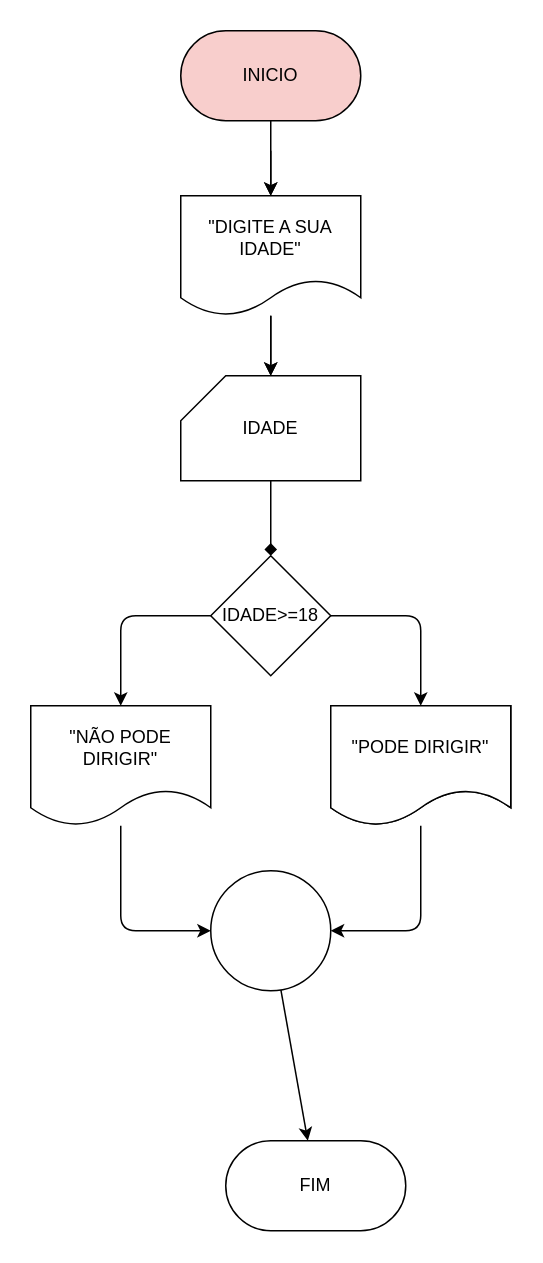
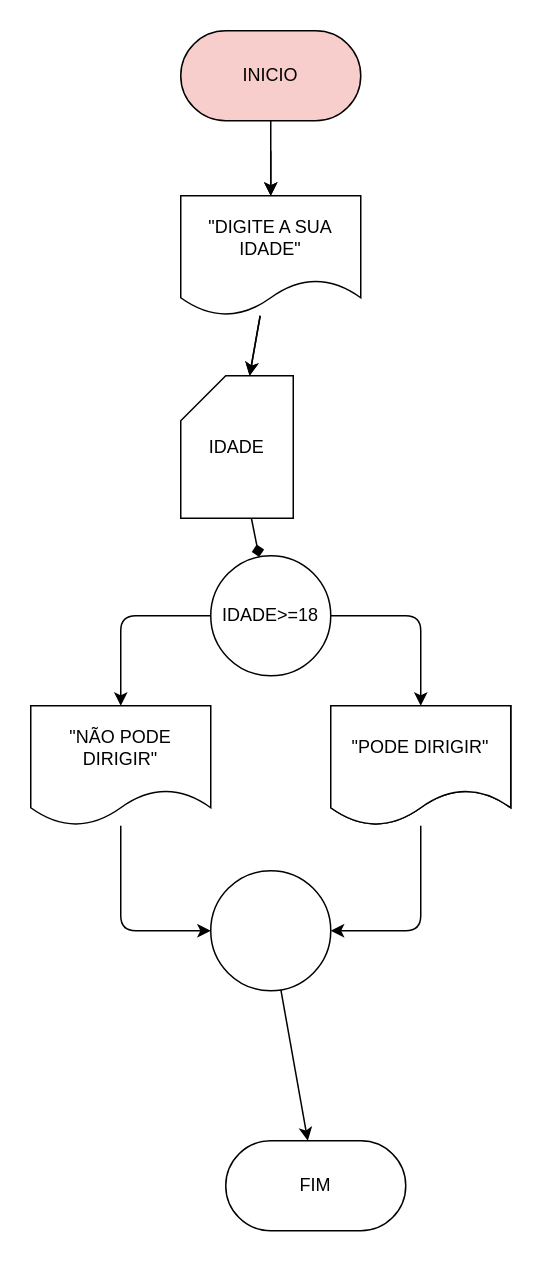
- <mxCell id="7" value="IDADE" style="shape=card;whiteSpace=wrap;html=1;" parent="1" vertex="1"><mxGeometry x="120" y="250" width="120" height="70" as="geometry" /></mxCell>
+ <mxCell id="7" value="IDADE" style="shape=card;whiteSpace=wrap;html=1;" parent="1" vertex="1"><mxGeometry x="120" y="250" width="75" height="95" as="geometry" /></mxCell>
- <mxCell id="12" value="IDADE&amp;gt;=18" style="rhombus;whiteSpace=wrap;html=1;" parent="1" vertex="1"><mxGeometry x="140" y="370" width="80" height="80" as="geometry" /></mxCell>
+ <mxCell id="12" value="IDADE&amp;gt;=18" style="ellipse;whiteSpace=wrap;html=1;" parent="1" vertex="1"><mxGeometry x="140" y="370" width="80" height="80" as="geometry" /></mxCell>
